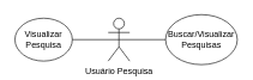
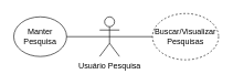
- <mxCell id="3" value="Visualizar Pesquisa&lt;br&gt;" style="ellipse;whiteSpace=wrap;html=1;" parent="1" vertex="1"><mxGeometry x="20" y="25" width="80" height="60" as="geometry" /></mxCell>
+ <mxCell id="3" value="Manter Pesquisa&lt;br&gt;" style="ellipse;whiteSpace=wrap;html=1;" parent="1" vertex="1"><mxGeometry x="20" y="25" width="80" height="60" as="geometry" /></mxCell>
- <mxCell id="4" value="Buscar/Visualizar Pesquisas&lt;br&gt;" style="ellipse;whiteSpace=wrap;html=1;" parent="1" vertex="1"><mxGeometry x="230" y="20" width="100" height="70" as="geometry" /></mxCell>
+ <mxCell id="4" value="Buscar/Visualizar Pesquisas&lt;br&gt;" style="ellipse;whiteSpace=wrap;html=1;dashed=1;" parent="1" vertex="1"><mxGeometry x="230" y="20" width="100" height="70" as="geometry" /></mxCell>
